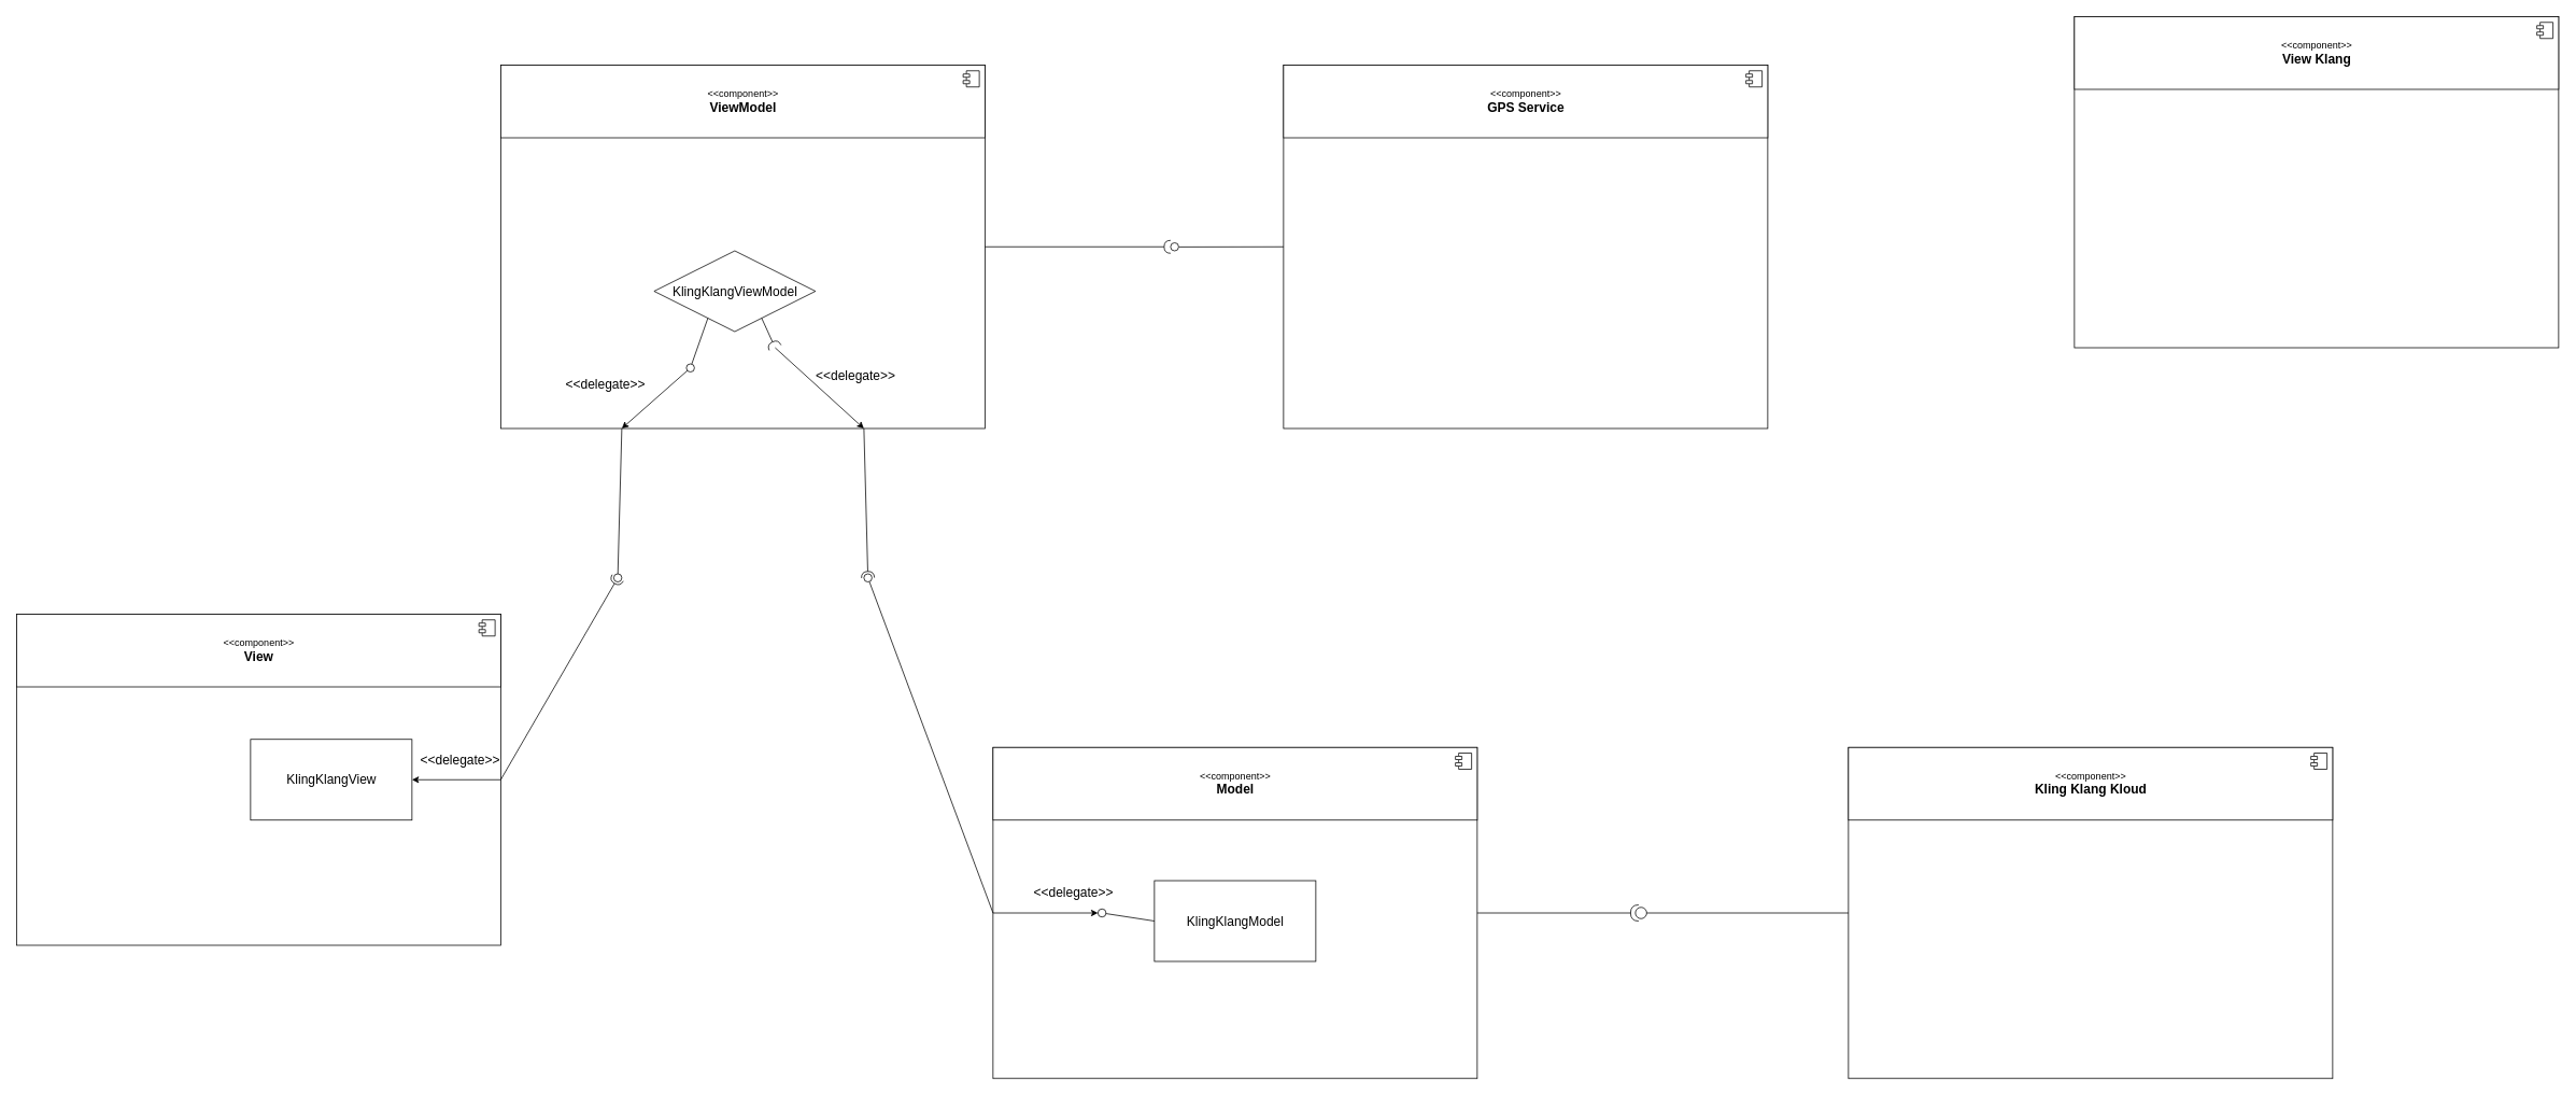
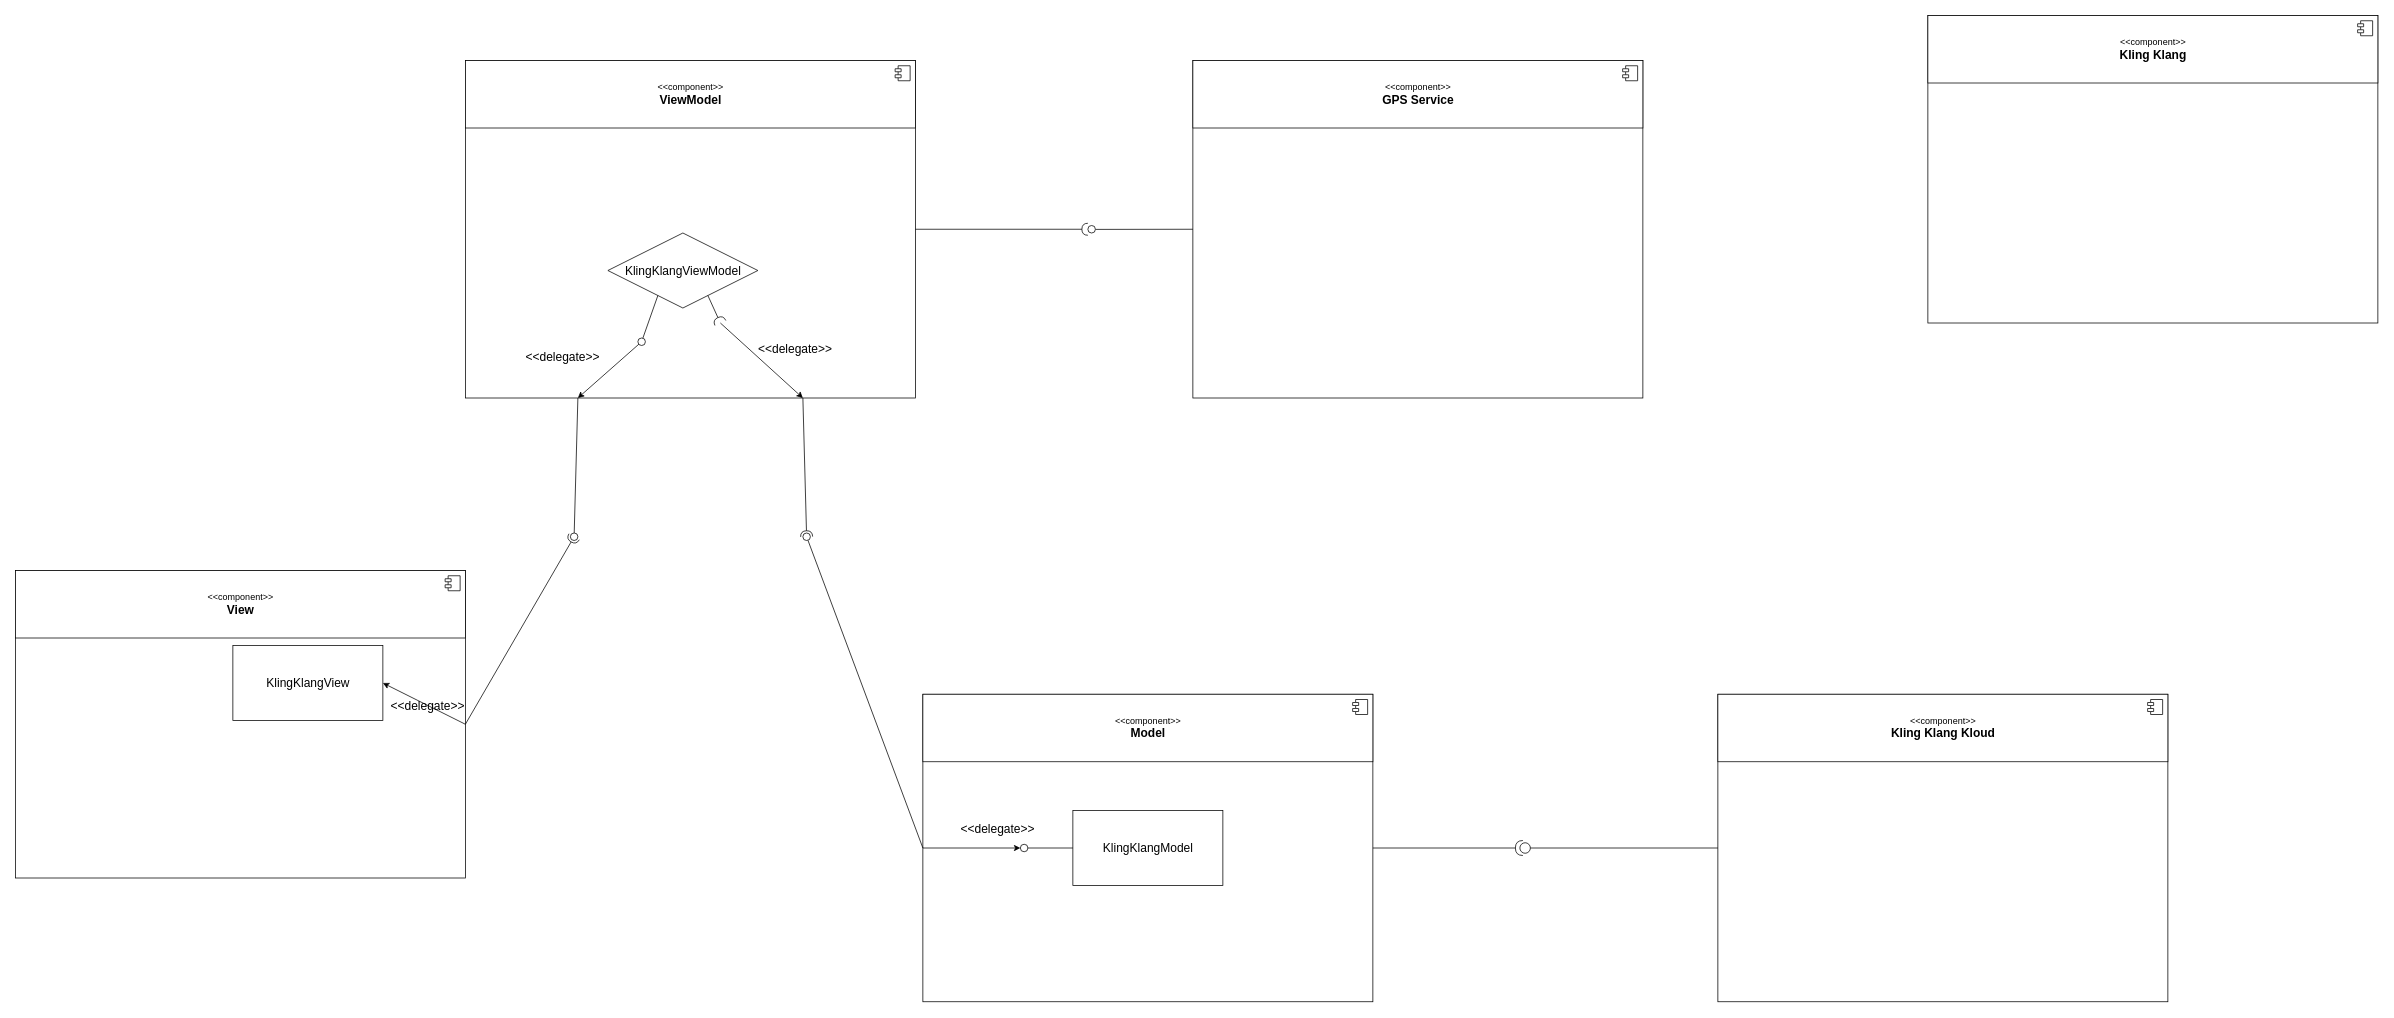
- <mxCell id="35" value="&amp;lt;&amp;lt;component&amp;gt;&amp;gt;&lt;br&gt;&lt;b&gt;&lt;font style=&quot;font-size: 16px;&quot;&gt;View Klang&lt;/font&gt;&lt;/b&gt;" style="html=1;dropTarget=0;" parent="1" vertex="1"><mxGeometry x="2570" y="20" width="600" height="90" as="geometry" /></mxCell>
+ <mxCell id="35" value="&amp;lt;&amp;lt;component&amp;gt;&amp;gt;&lt;br&gt;&lt;b&gt;&lt;font style=&quot;font-size: 16px;&quot;&gt;Kling Klang&lt;/font&gt;&lt;/b&gt;" style="html=1;dropTarget=0;" parent="1" vertex="1"><mxGeometry x="2570" y="20" width="600" height="90" as="geometry" /></mxCell>
- <mxCell id="31" value="KlingKlangView" style="html=1;fontSize=16;" parent="1" vertex="1"><mxGeometry x="310" y="915" width="200" height="100" as="geometry" /></mxCell>
+ <mxCell id="31" value="KlingKlangView" style="html=1;fontSize=16;" parent="1" vertex="1"><mxGeometry x="310" y="860" width="200" height="100" as="geometry" /></mxCell>
- <mxCell id="29" value="KlingKlangModel" style="html=1;fontSize=16;" parent="1" vertex="1"><mxGeometry x="1430" y="1090" width="200" height="100" as="geometry" /></mxCell>
+ <mxCell id="29" value="KlingKlangModel" style="html=1;fontSize=16;" parent="1" vertex="1"><mxGeometry x="1430" y="1080" width="200" height="100" as="geometry" /></mxCell>
